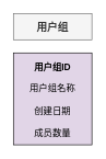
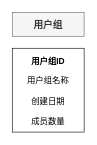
- <mxCell id="2" value="用户组ID&lt;div&gt;&lt;br&gt;&lt;div&gt;&lt;div&gt;&lt;span style=&quot;font-weight: 400;&quot;&gt;用户组名称&lt;/span&gt;&lt;/div&gt;&lt;div&gt;&lt;span style=&quot;font-weight: normal;&quot;&gt;&lt;br&gt;&lt;/span&gt;&lt;/div&gt;&lt;div&gt;&lt;span style=&quot;font-weight: 400;&quot;&gt;创建日期&lt;/span&gt;&lt;/div&gt;&lt;div&gt;&lt;span style=&quot;font-weight: normal;&quot;&gt;&lt;br&gt;&lt;/span&gt;&lt;/div&gt;&lt;div&gt;&lt;span style=&quot;font-weight: 400;&quot;&gt;成员数量&lt;/span&gt;&lt;/div&gt;&lt;/div&gt;&lt;/div&gt;" style="rounded=0;whiteSpace=wrap;html=1;align=center;fontSize=14;fontStyle=1;spacing=2;spacingTop=1;spacingBottom=0;fillColor=#e1d5e7;" vertex="1" parent="1"><mxGeometry x="20" y="80" width="120" height="140" as="geometry" /></mxCell>
+ <mxCell id="2" value="用户组ID&lt;div&gt;&lt;br&gt;&lt;div&gt;&lt;div&gt;&lt;span style=&quot;font-weight: 400;&quot;&gt;用户组名称&lt;/span&gt;&lt;/div&gt;&lt;div&gt;&lt;span style=&quot;font-weight: normal;&quot;&gt;&lt;br&gt;&lt;/span&gt;&lt;/div&gt;&lt;div&gt;&lt;span style=&quot;font-weight: 400;&quot;&gt;创建日期&lt;/span&gt;&lt;/div&gt;&lt;div&gt;&lt;span style=&quot;font-weight: normal;&quot;&gt;&lt;br&gt;&lt;/span&gt;&lt;/div&gt;&lt;div&gt;&lt;span style=&quot;font-weight: 400;&quot;&gt;成员数量&lt;/span&gt;&lt;/div&gt;&lt;/div&gt;&lt;/div&gt;" style="rounded=0;whiteSpace=wrap;html=1;align=center;fontSize=14;fontStyle=1;spacing=2;spacingTop=1;spacingBottom=0;" vertex="1" parent="1"><mxGeometry x="20" y="80" width="120" height="140" as="geometry" /></mxCell>
